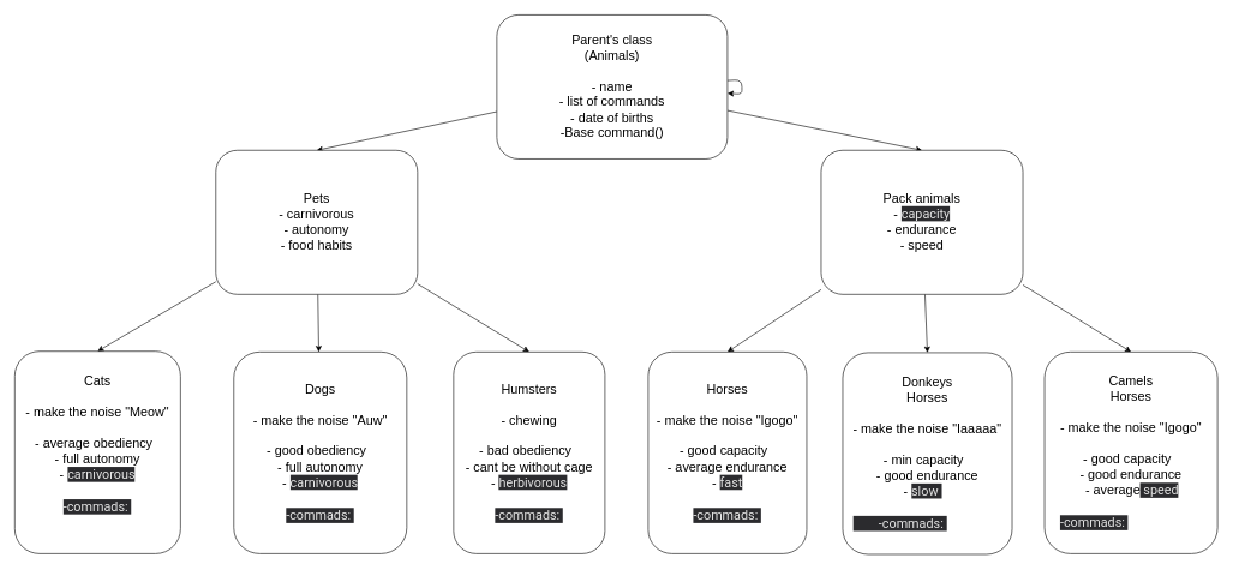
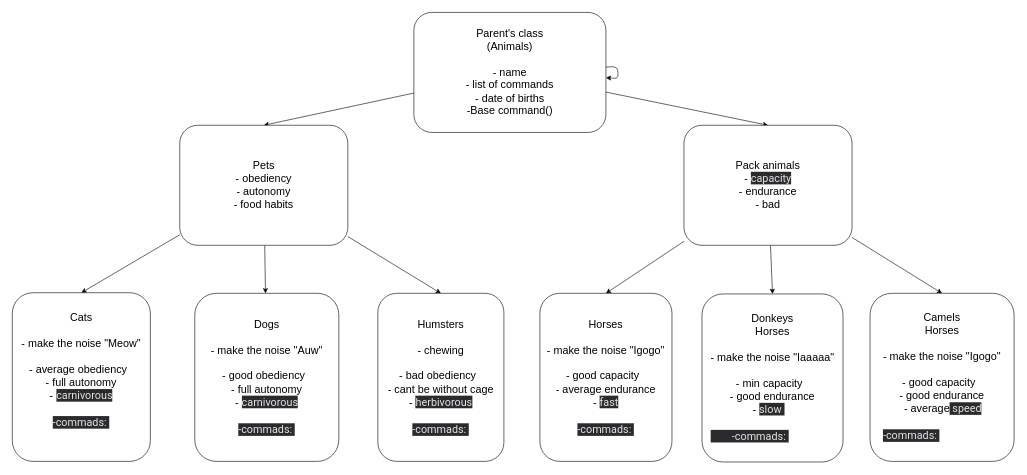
- <mxCell id="8" value="Pets&lt;br&gt;-&amp;nbsp;carnivorous&lt;span style=&quot;color: rgb(229, 229, 229); font-family: Roboto, Helvetica, Arial, sans-serif; text-align: left; background-color: rgb(43, 43, 46);&quot;&gt;&lt;br&gt;&lt;/span&gt;- autonomy&lt;br&gt;-&amp;nbsp;food habits&lt;br&gt;" style="rounded=1;whiteSpace=wrap;html=1;fontSize=18;" parent="1" vertex="1"><mxGeometry x="299" y="208" width="280" height="200" as="geometry" /></mxCell>
+ <mxCell id="8" value="Pets&lt;br&gt;-&amp;nbsp;obediency&lt;span style=&quot;color: rgb(229, 229, 229); font-family: Roboto, Helvetica, Arial, sans-serif; text-align: left; background-color: rgb(43, 43, 46);&quot;&gt;&lt;br&gt;&lt;/span&gt;- autonomy&lt;br&gt;-&amp;nbsp;food habits&lt;br&gt;" style="rounded=1;whiteSpace=wrap;html=1;fontSize=18;" parent="1" vertex="1"><mxGeometry x="299" y="208" width="280" height="200" as="geometry" /></mxCell>
- <mxCell id="12" value="Pack animals&lt;br&gt;-&amp;nbsp;&lt;span style=&quot;color: rgb(229, 229, 229); font-family: Roboto, Helvetica, Arial, sans-serif; text-align: left; background-color: rgb(43, 43, 46);&quot;&gt;capacity&lt;br&gt;&lt;/span&gt;- endurance&lt;br&gt;- speed" style="rounded=1;whiteSpace=wrap;html=1;fontSize=18;" parent="1" vertex="1"><mxGeometry x="1139" y="208" width="280" height="200" as="geometry" /></mxCell>
+ <mxCell id="12" value="Pack animals&lt;br&gt;-&amp;nbsp;&lt;span style=&quot;color: rgb(229, 229, 229); font-family: Roboto, Helvetica, Arial, sans-serif; text-align: left; background-color: rgb(43, 43, 46);&quot;&gt;capacity&lt;br&gt;&lt;/span&gt;- endurance&lt;br&gt;- bad" style="rounded=1;whiteSpace=wrap;html=1;fontSize=18;" parent="1" vertex="1"><mxGeometry x="1139" y="208" width="280" height="200" as="geometry" /></mxCell>
